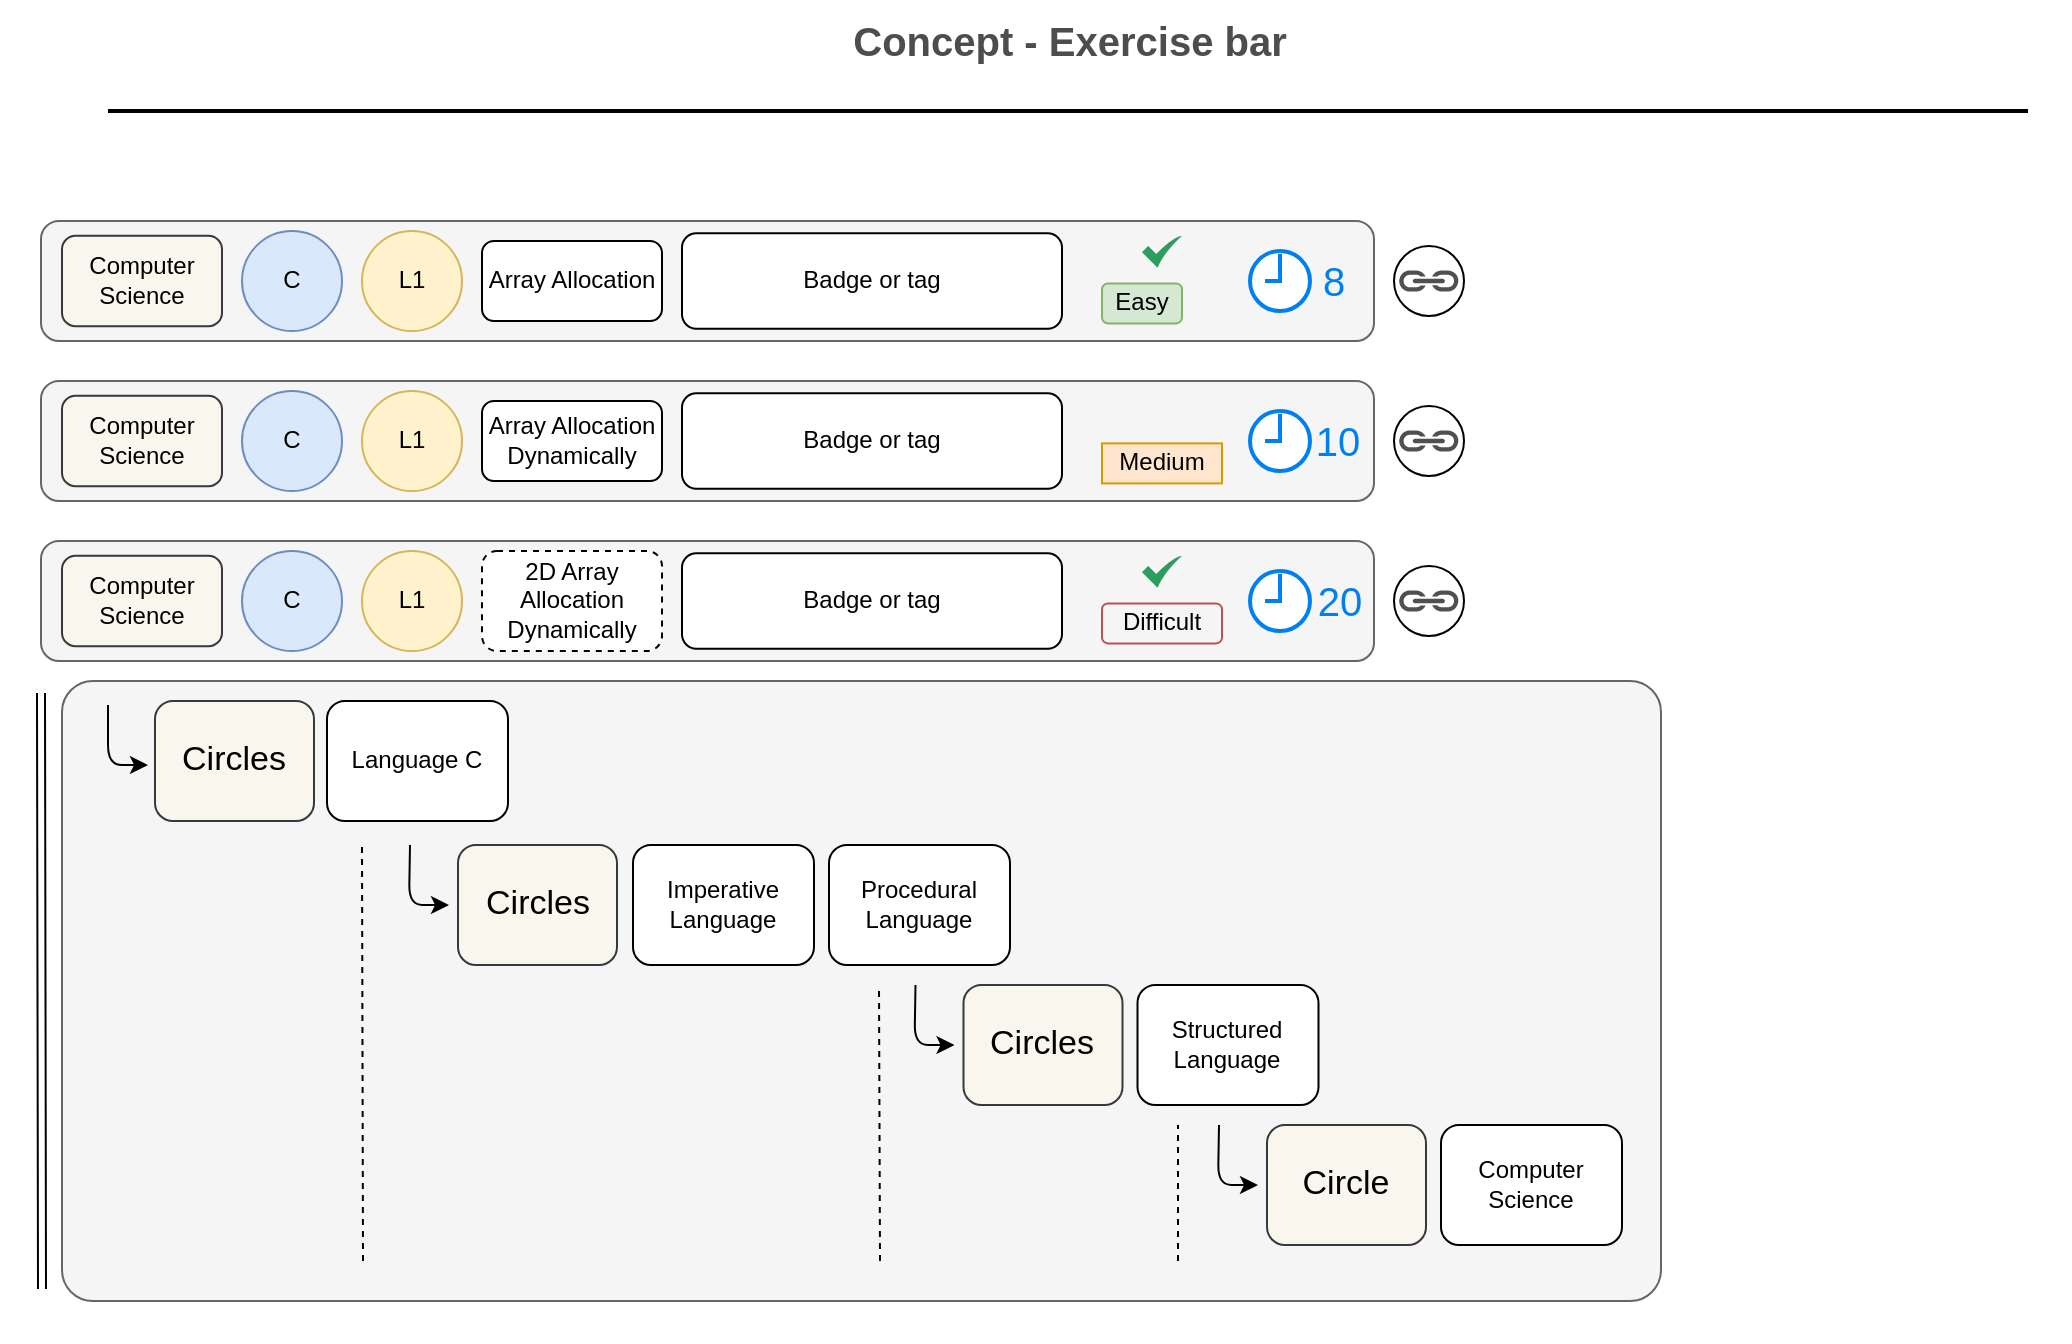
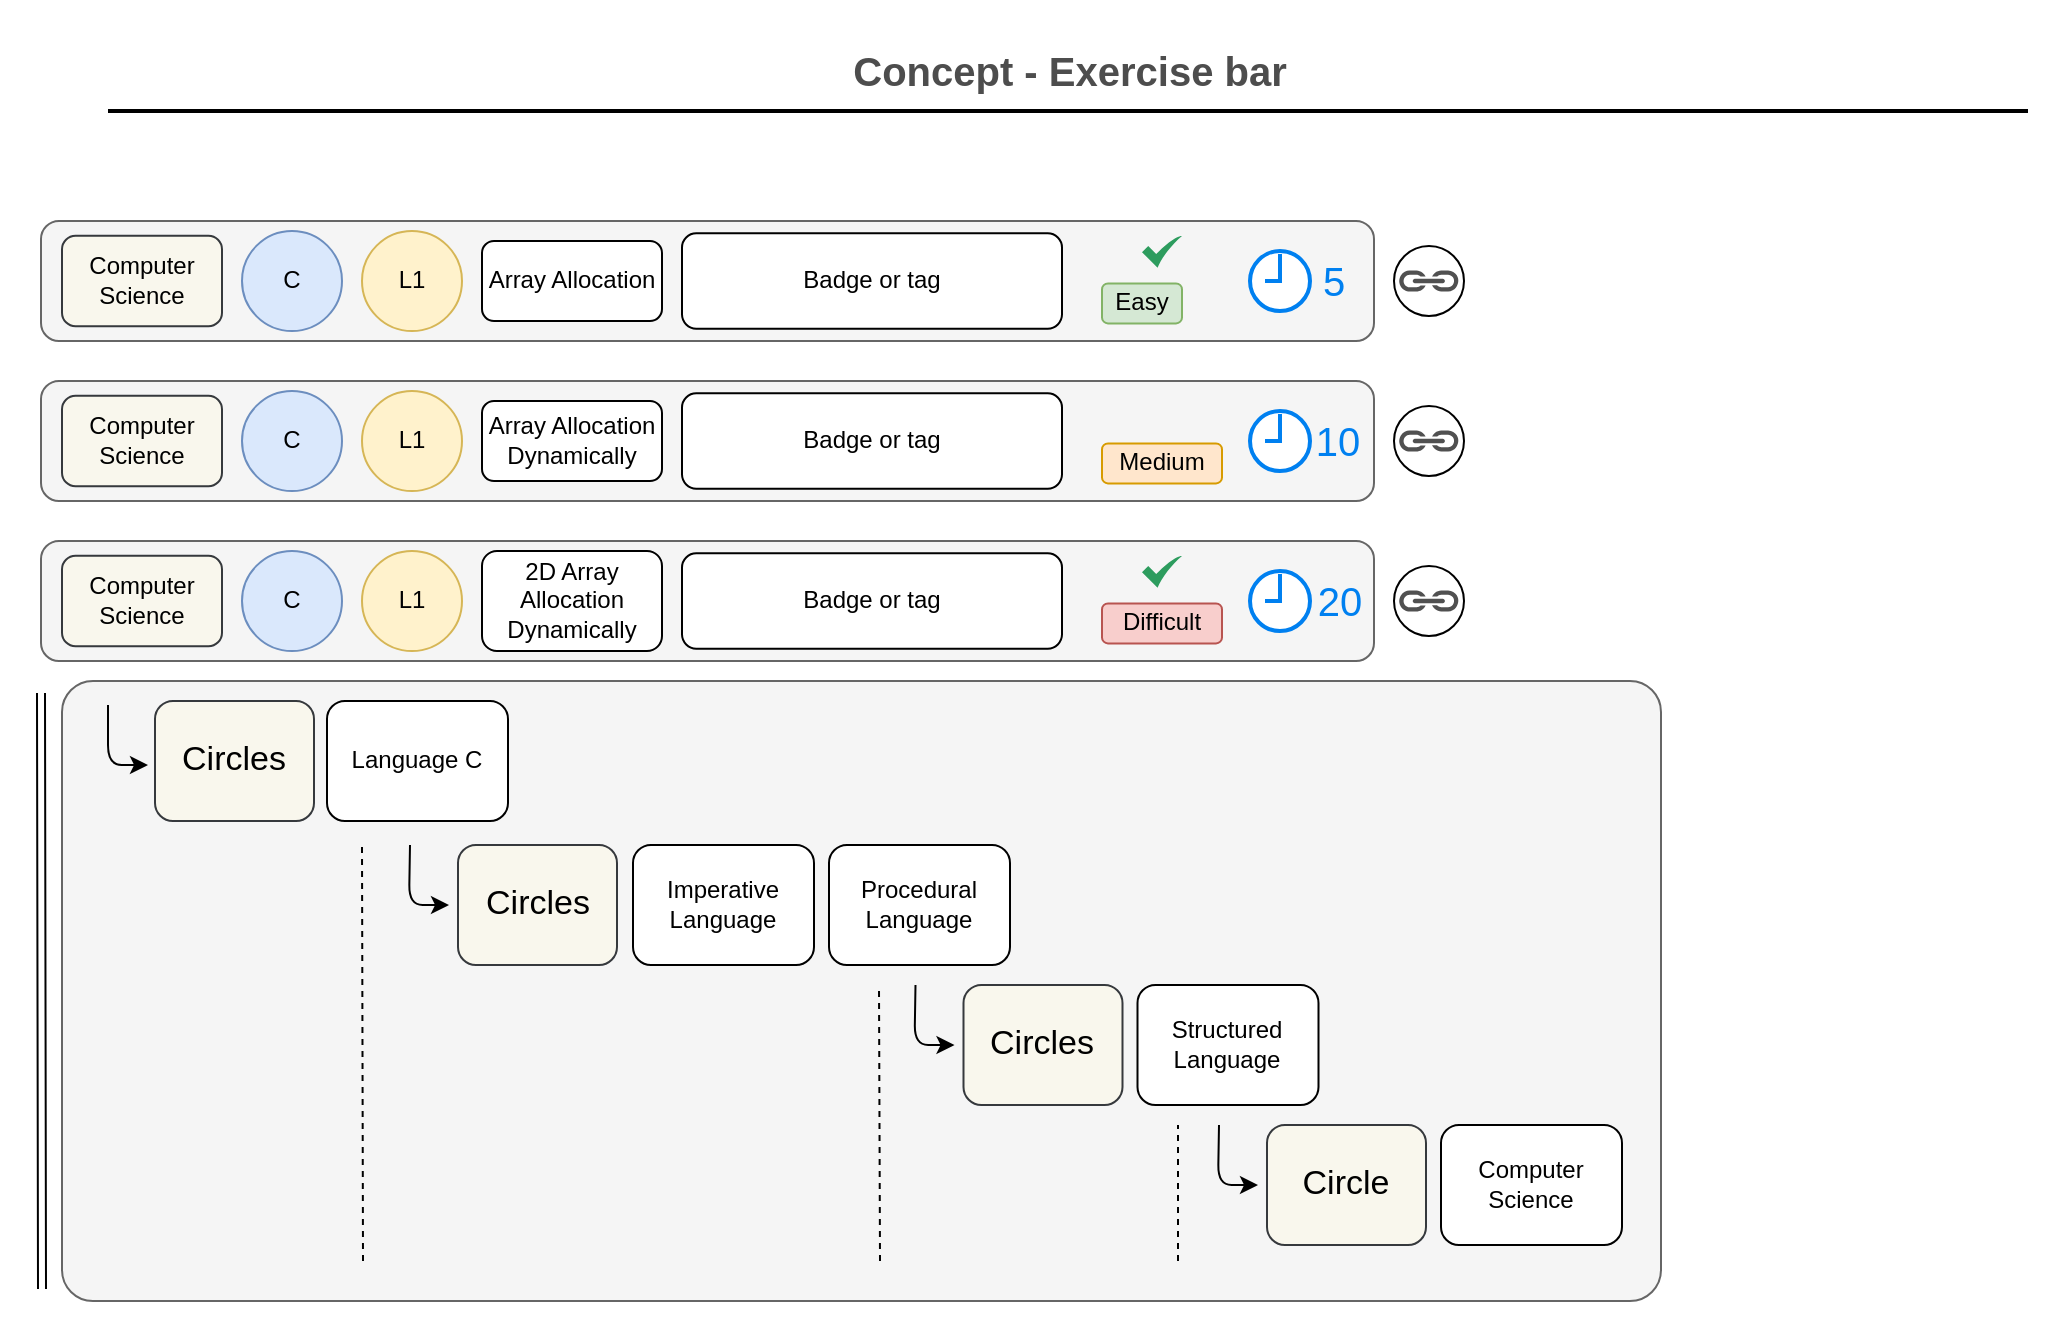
- <mxCell id="4" value="&lt;div&gt;Concept - Exercise bar&lt;/div&gt;" style="text;html=1;strokeColor=none;fillColor=none;align=center;verticalAlign=middle;whiteSpace=wrap;rounded=0;fontStyle=1;fontSize=20;fontColor=#4D4D4D;" parent="1" vertex="1"><mxGeometry x="139.5" y="5" width="790" height="30" as="geometry" /></mxCell>
+ <mxCell id="4" value="&lt;div&gt;Concept - Exercise bar&lt;/div&gt;" style="text;html=1;strokeColor=none;fillColor=none;align=center;verticalAlign=middle;whiteSpace=wrap;rounded=0;fontStyle=1;fontSize=20;fontColor=#4D4D4D;" parent="1" vertex="1"><mxGeometry x="139.5" y="20" width="790" height="30" as="geometry" /></mxCell>
- <mxCell id="16" value="&lt;font style=&quot;font-size: 20px&quot; color=&quot;#0080F0&quot;&gt;8&lt;/font&gt;" style="text;html=1;strokeColor=none;fillColor=none;align=center;verticalAlign=middle;whiteSpace=wrap;rounded=0;" parent="1" vertex="1"><mxGeometry x="646.5" y="130.01" width="40" height="20" as="geometry" /></mxCell>
+ <mxCell id="16" value="&lt;font style=&quot;font-size: 20px&quot; color=&quot;#0080F0&quot;&gt;5&lt;/font&gt;" style="text;html=1;strokeColor=none;fillColor=none;align=center;verticalAlign=middle;whiteSpace=wrap;rounded=0;" parent="1" vertex="1"><mxGeometry x="646.5" y="130.01" width="40" height="20" as="geometry" /></mxCell>
- <mxCell id="25" value="Medium" style="whiteSpace=wrap;html=1;fillColor=#ffe6cc;strokeColor=#d79b00;rounded=0;" vertex="1" parent="1"><mxGeometry x="550.5" y="221.2" width="60" height="20" as="geometry" /></mxCell>
+ <mxCell id="25" value="Medium" style="rounded=1;whiteSpace=wrap;html=1;fillColor=#ffe6cc;strokeColor=#d79b00;" vertex="1" parent="1"><mxGeometry x="550.5" y="221.2" width="60" height="20" as="geometry" /></mxCell>
- <mxCell id="33" value="&lt;div align=&quot;center&quot;&gt;&lt;font style=&quot;font-size: 12px&quot;&gt;2D Array Allocation Dynamically&lt;/font&gt;&lt;/div&gt;" style="rounded=1;whiteSpace=wrap;html=1;align=center;dashed=1;" vertex="1" parent="1"><mxGeometry x="240.5" y="275.01" width="90" height="50" as="geometry" /></mxCell>
+ <mxCell id="33" value="&lt;div align=&quot;center&quot;&gt;&lt;font style=&quot;font-size: 12px&quot;&gt;2D Array Allocation Dynamically&lt;/font&gt;&lt;/div&gt;" style="rounded=1;whiteSpace=wrap;html=1;align=center;" vertex="1" parent="1"><mxGeometry x="240.5" y="275.01" width="90" height="50" as="geometry" /></mxCell>
- <mxCell id="37" value="Difficult" style="rounded=1;whiteSpace=wrap;html=1;fillColor=#f5f5f5;strokeColor=#b85450;" vertex="1" parent="1"><mxGeometry x="550.5" y="301.2" width="60" height="20" as="geometry" /></mxCell>
+ <mxCell id="37" value="Difficult" style="rounded=1;whiteSpace=wrap;html=1;fillColor=#f8cecc;strokeColor=#b85450;" vertex="1" parent="1"><mxGeometry x="550.5" y="301.2" width="60" height="20" as="geometry" /></mxCell>
